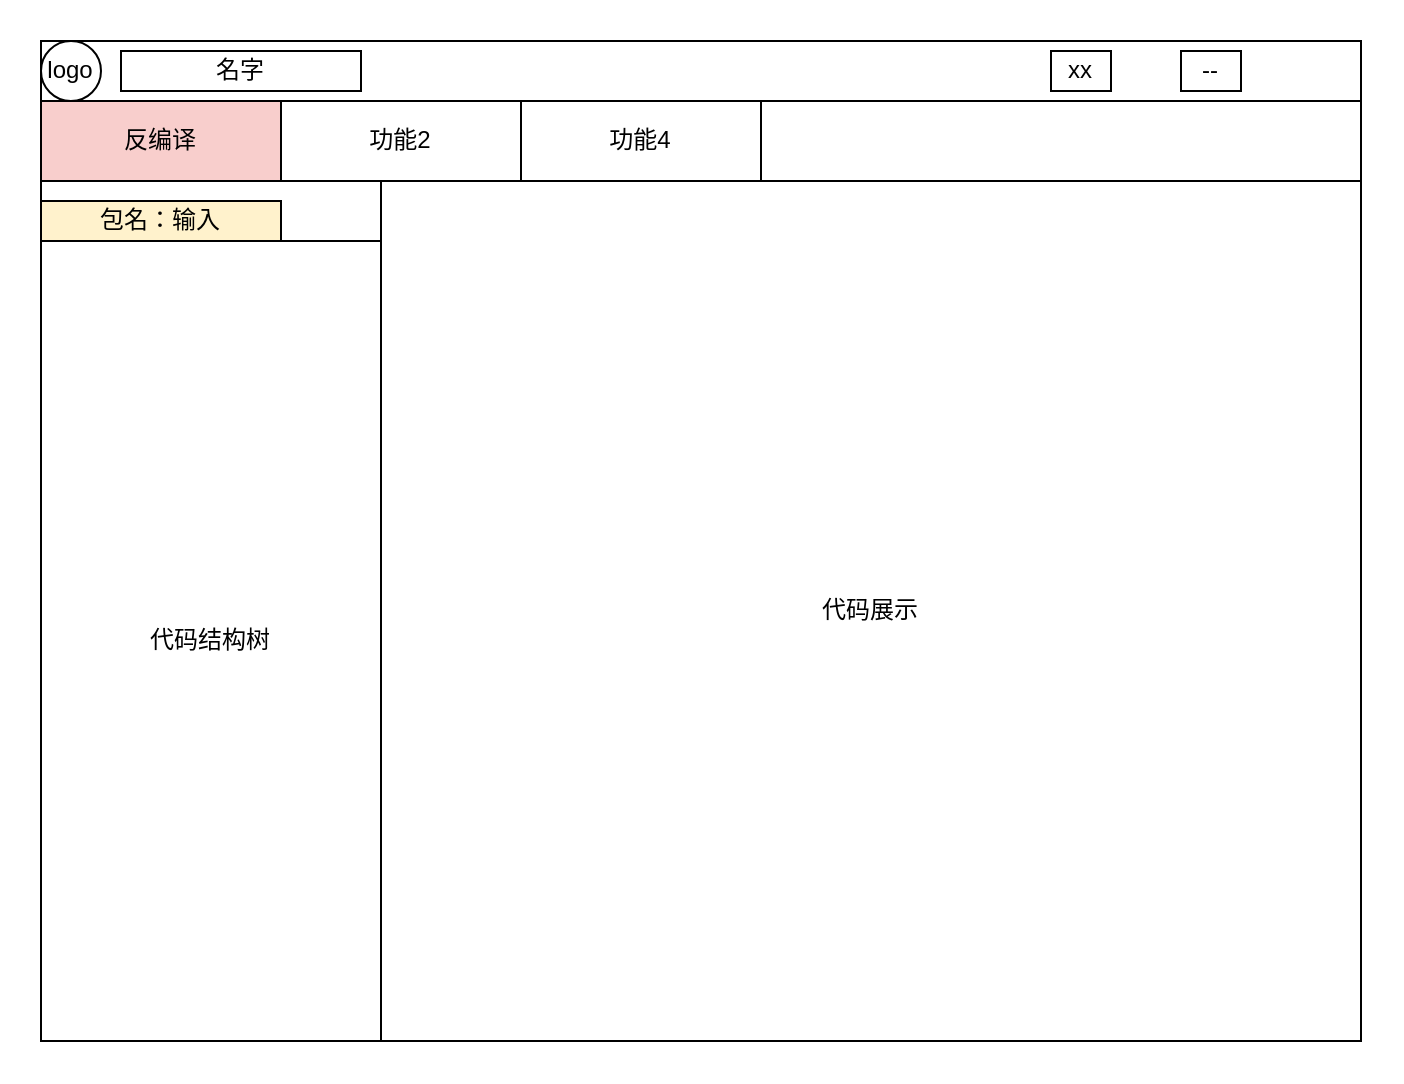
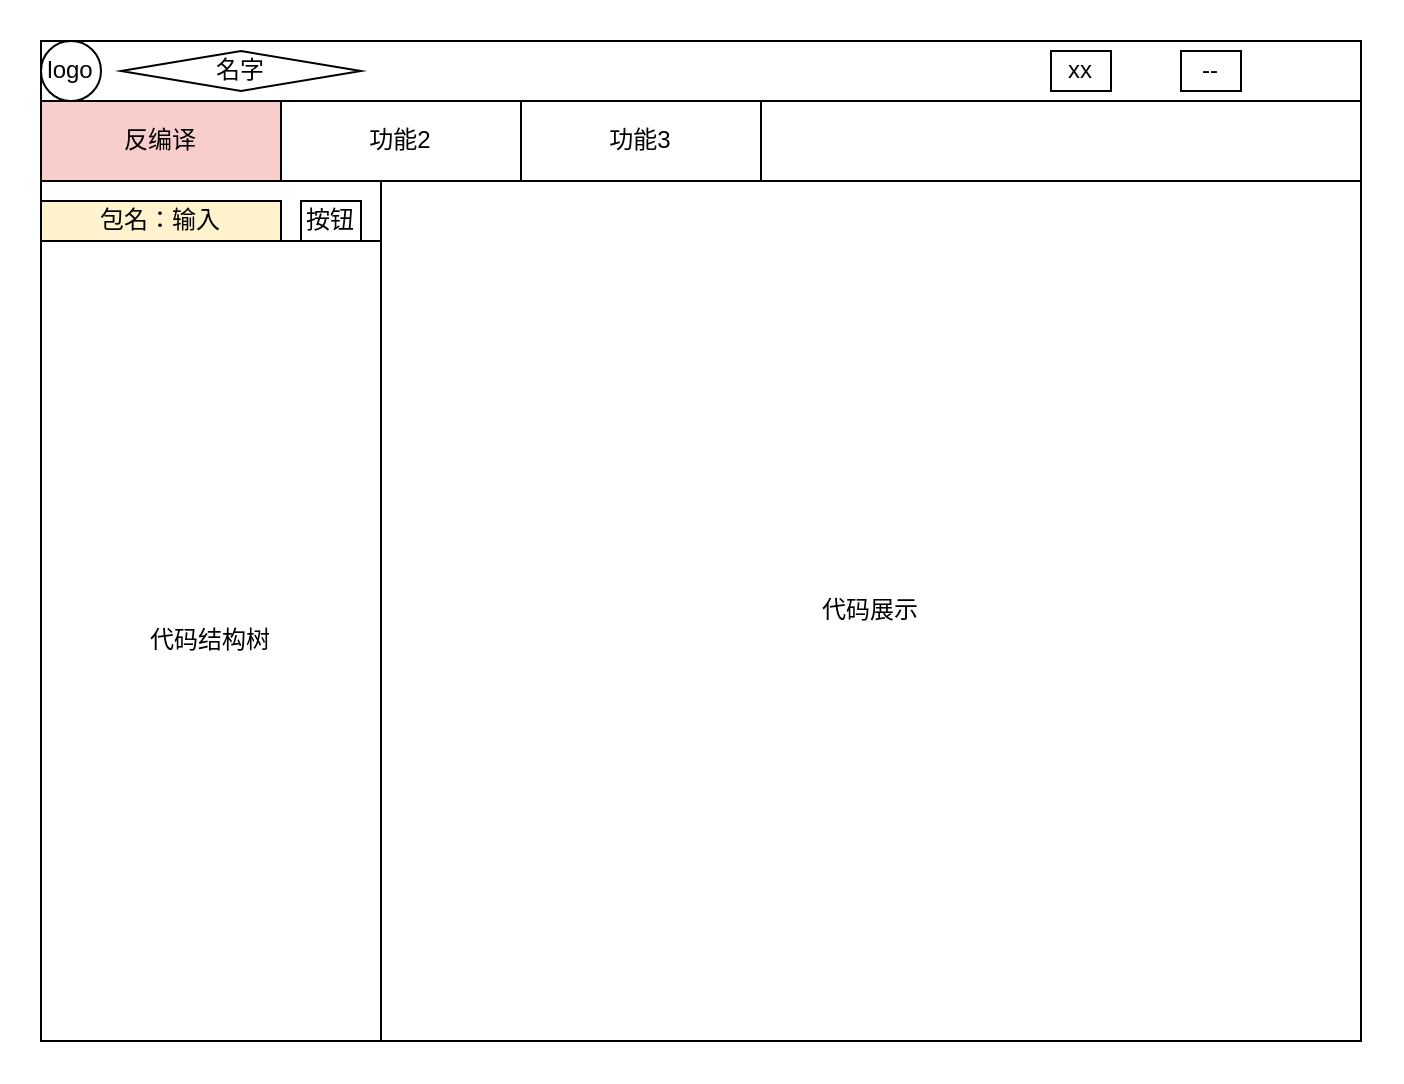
- <mxCell id="5" value="名字" style="rounded=0;whiteSpace=wrap;html=1;" vertex="1" parent="1"><mxGeometry x="60" y="25" width="120" height="20" as="geometry" /></mxCell>
+ <mxCell id="5" value="名字" style="rhombus;whiteSpace=wrap;html=1;" vertex="1" parent="1"><mxGeometry x="60" y="25" width="120" height="20" as="geometry" /></mxCell>
- <mxCell id="10" value="功能4" style="rounded=0;whiteSpace=wrap;html=1;" vertex="1" parent="1"><mxGeometry x="260" y="50" width="120" height="40" as="geometry" /></mxCell>
+ <mxCell id="10" value="功能3" style="rounded=0;whiteSpace=wrap;html=1;" vertex="1" parent="1"><mxGeometry x="260" y="50" width="120" height="40" as="geometry" /></mxCell>
+ <mxCell id="15" value="按钮" style="rounded=0;whiteSpace=wrap;html=1;" vertex="1" parent="1"><mxGeometry x="150" y="100" width="30" height="20" as="geometry" /></mxCell>
